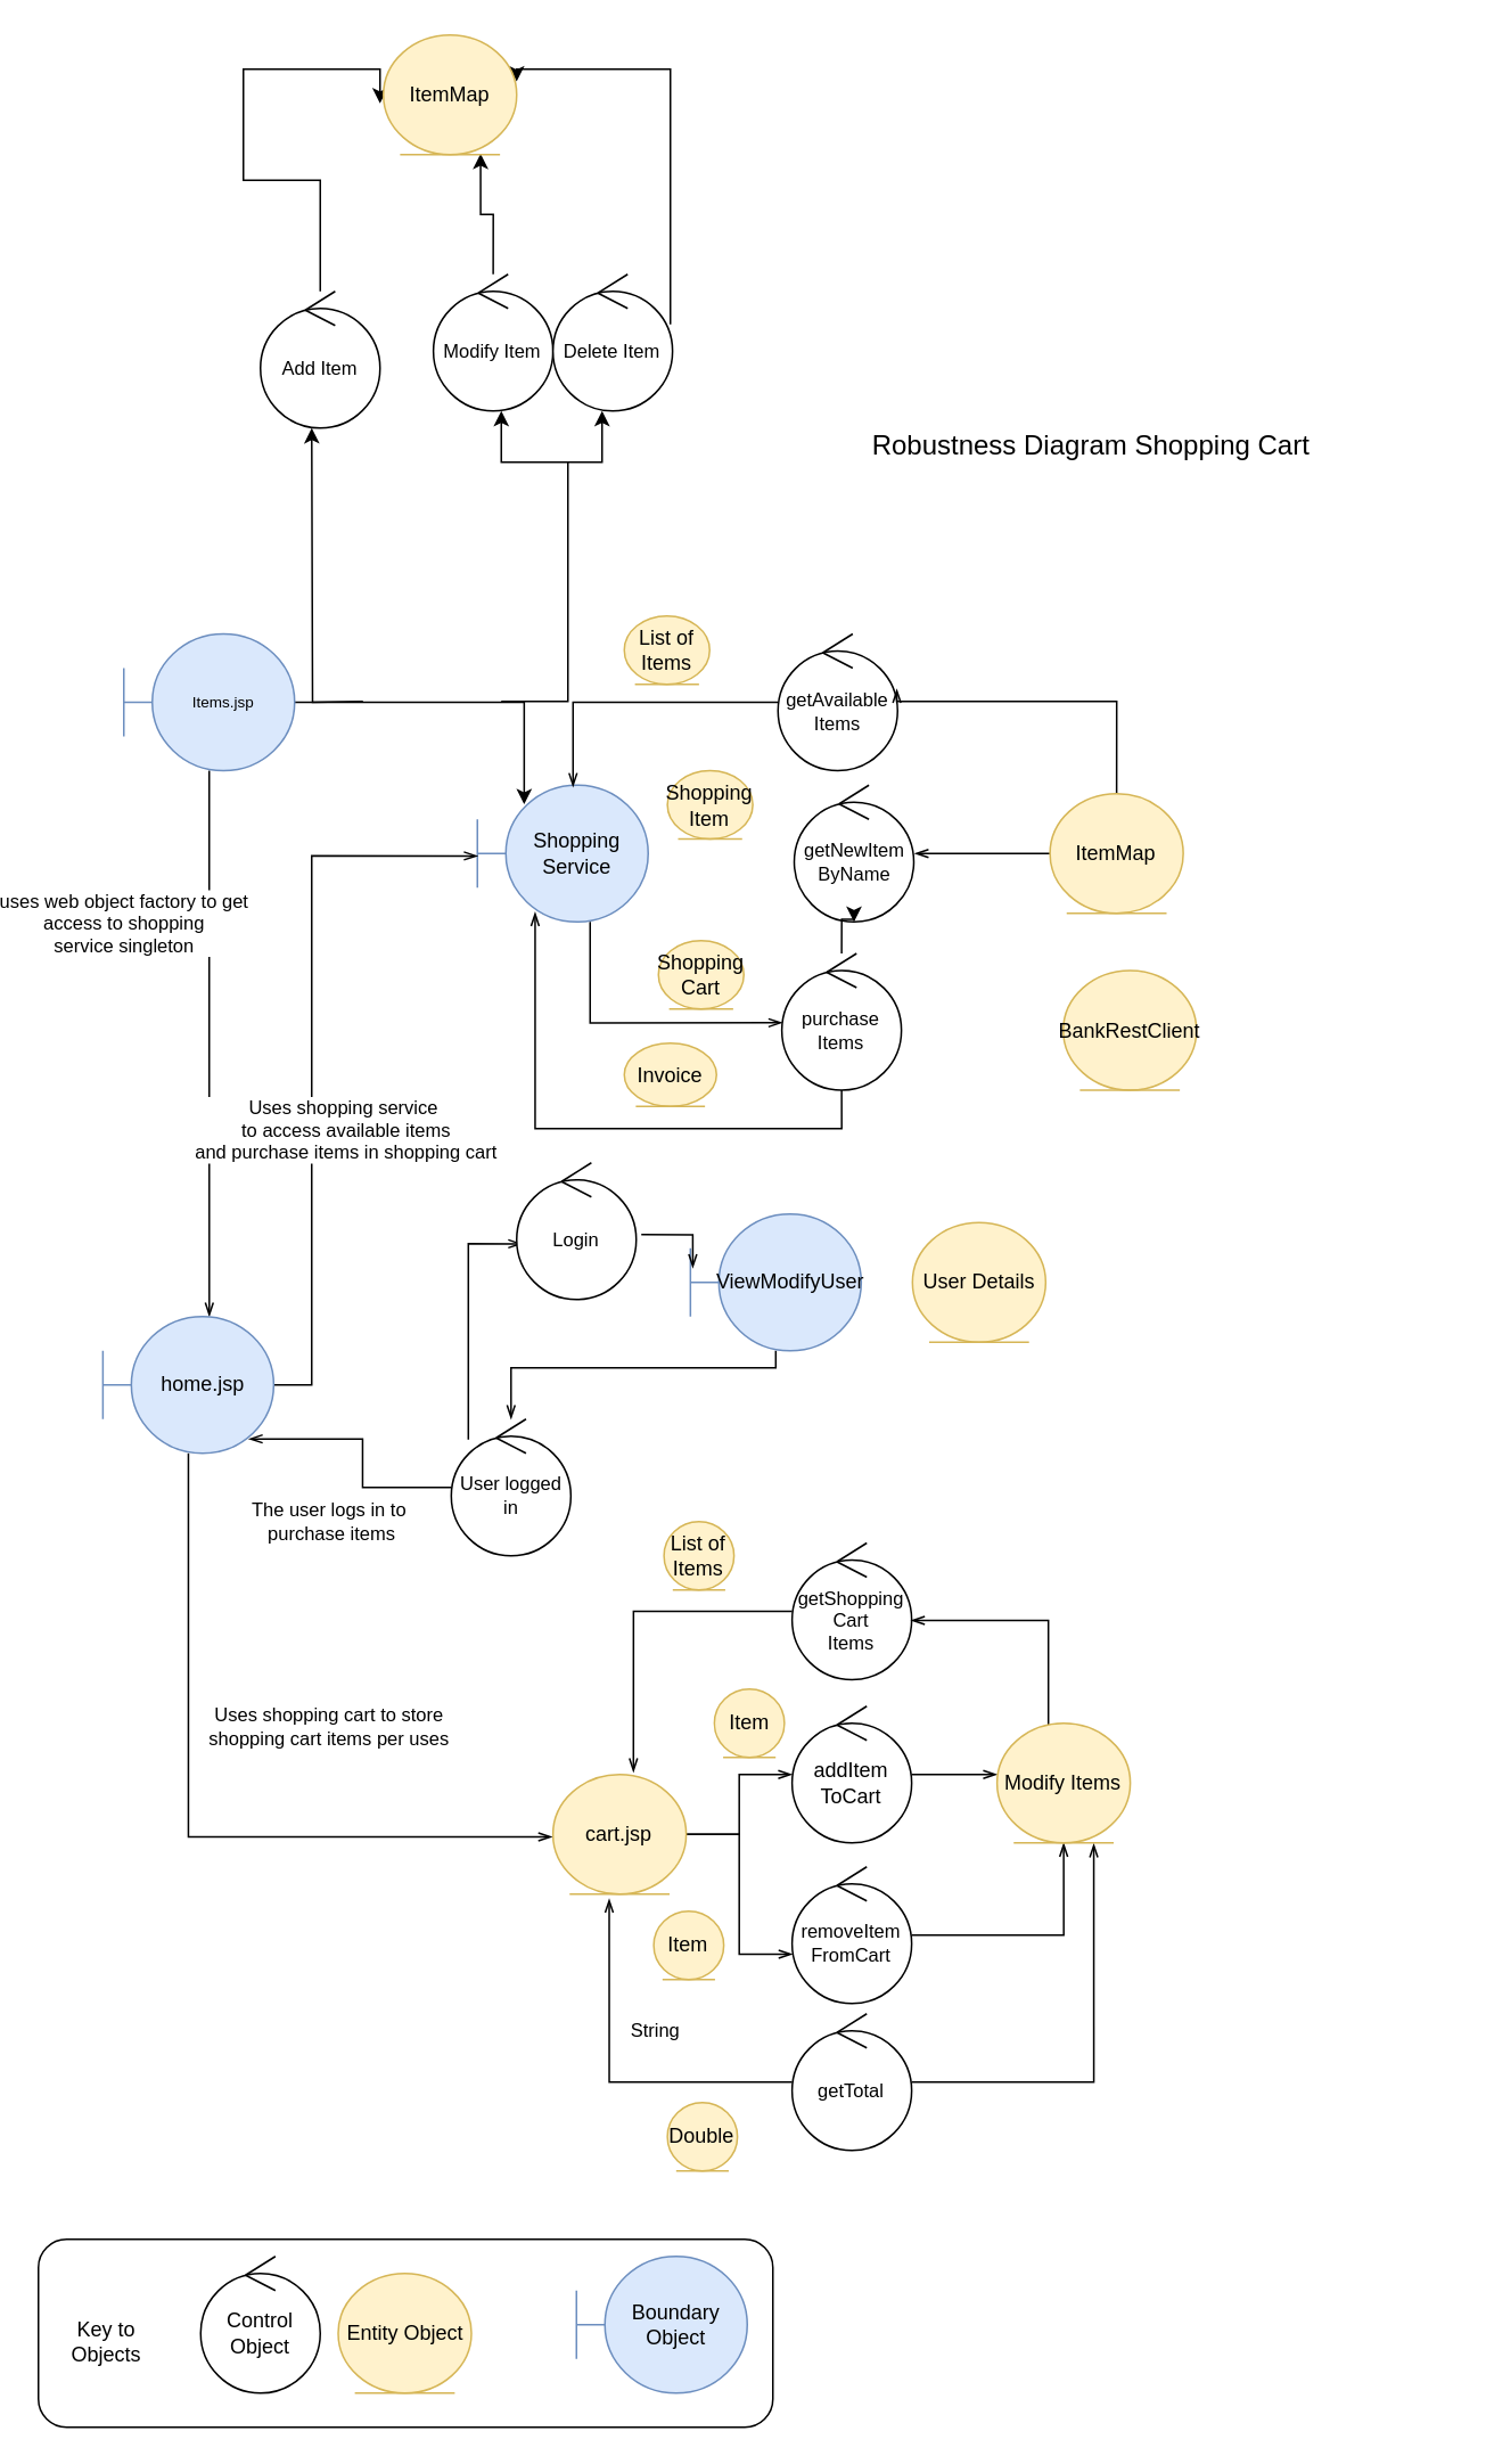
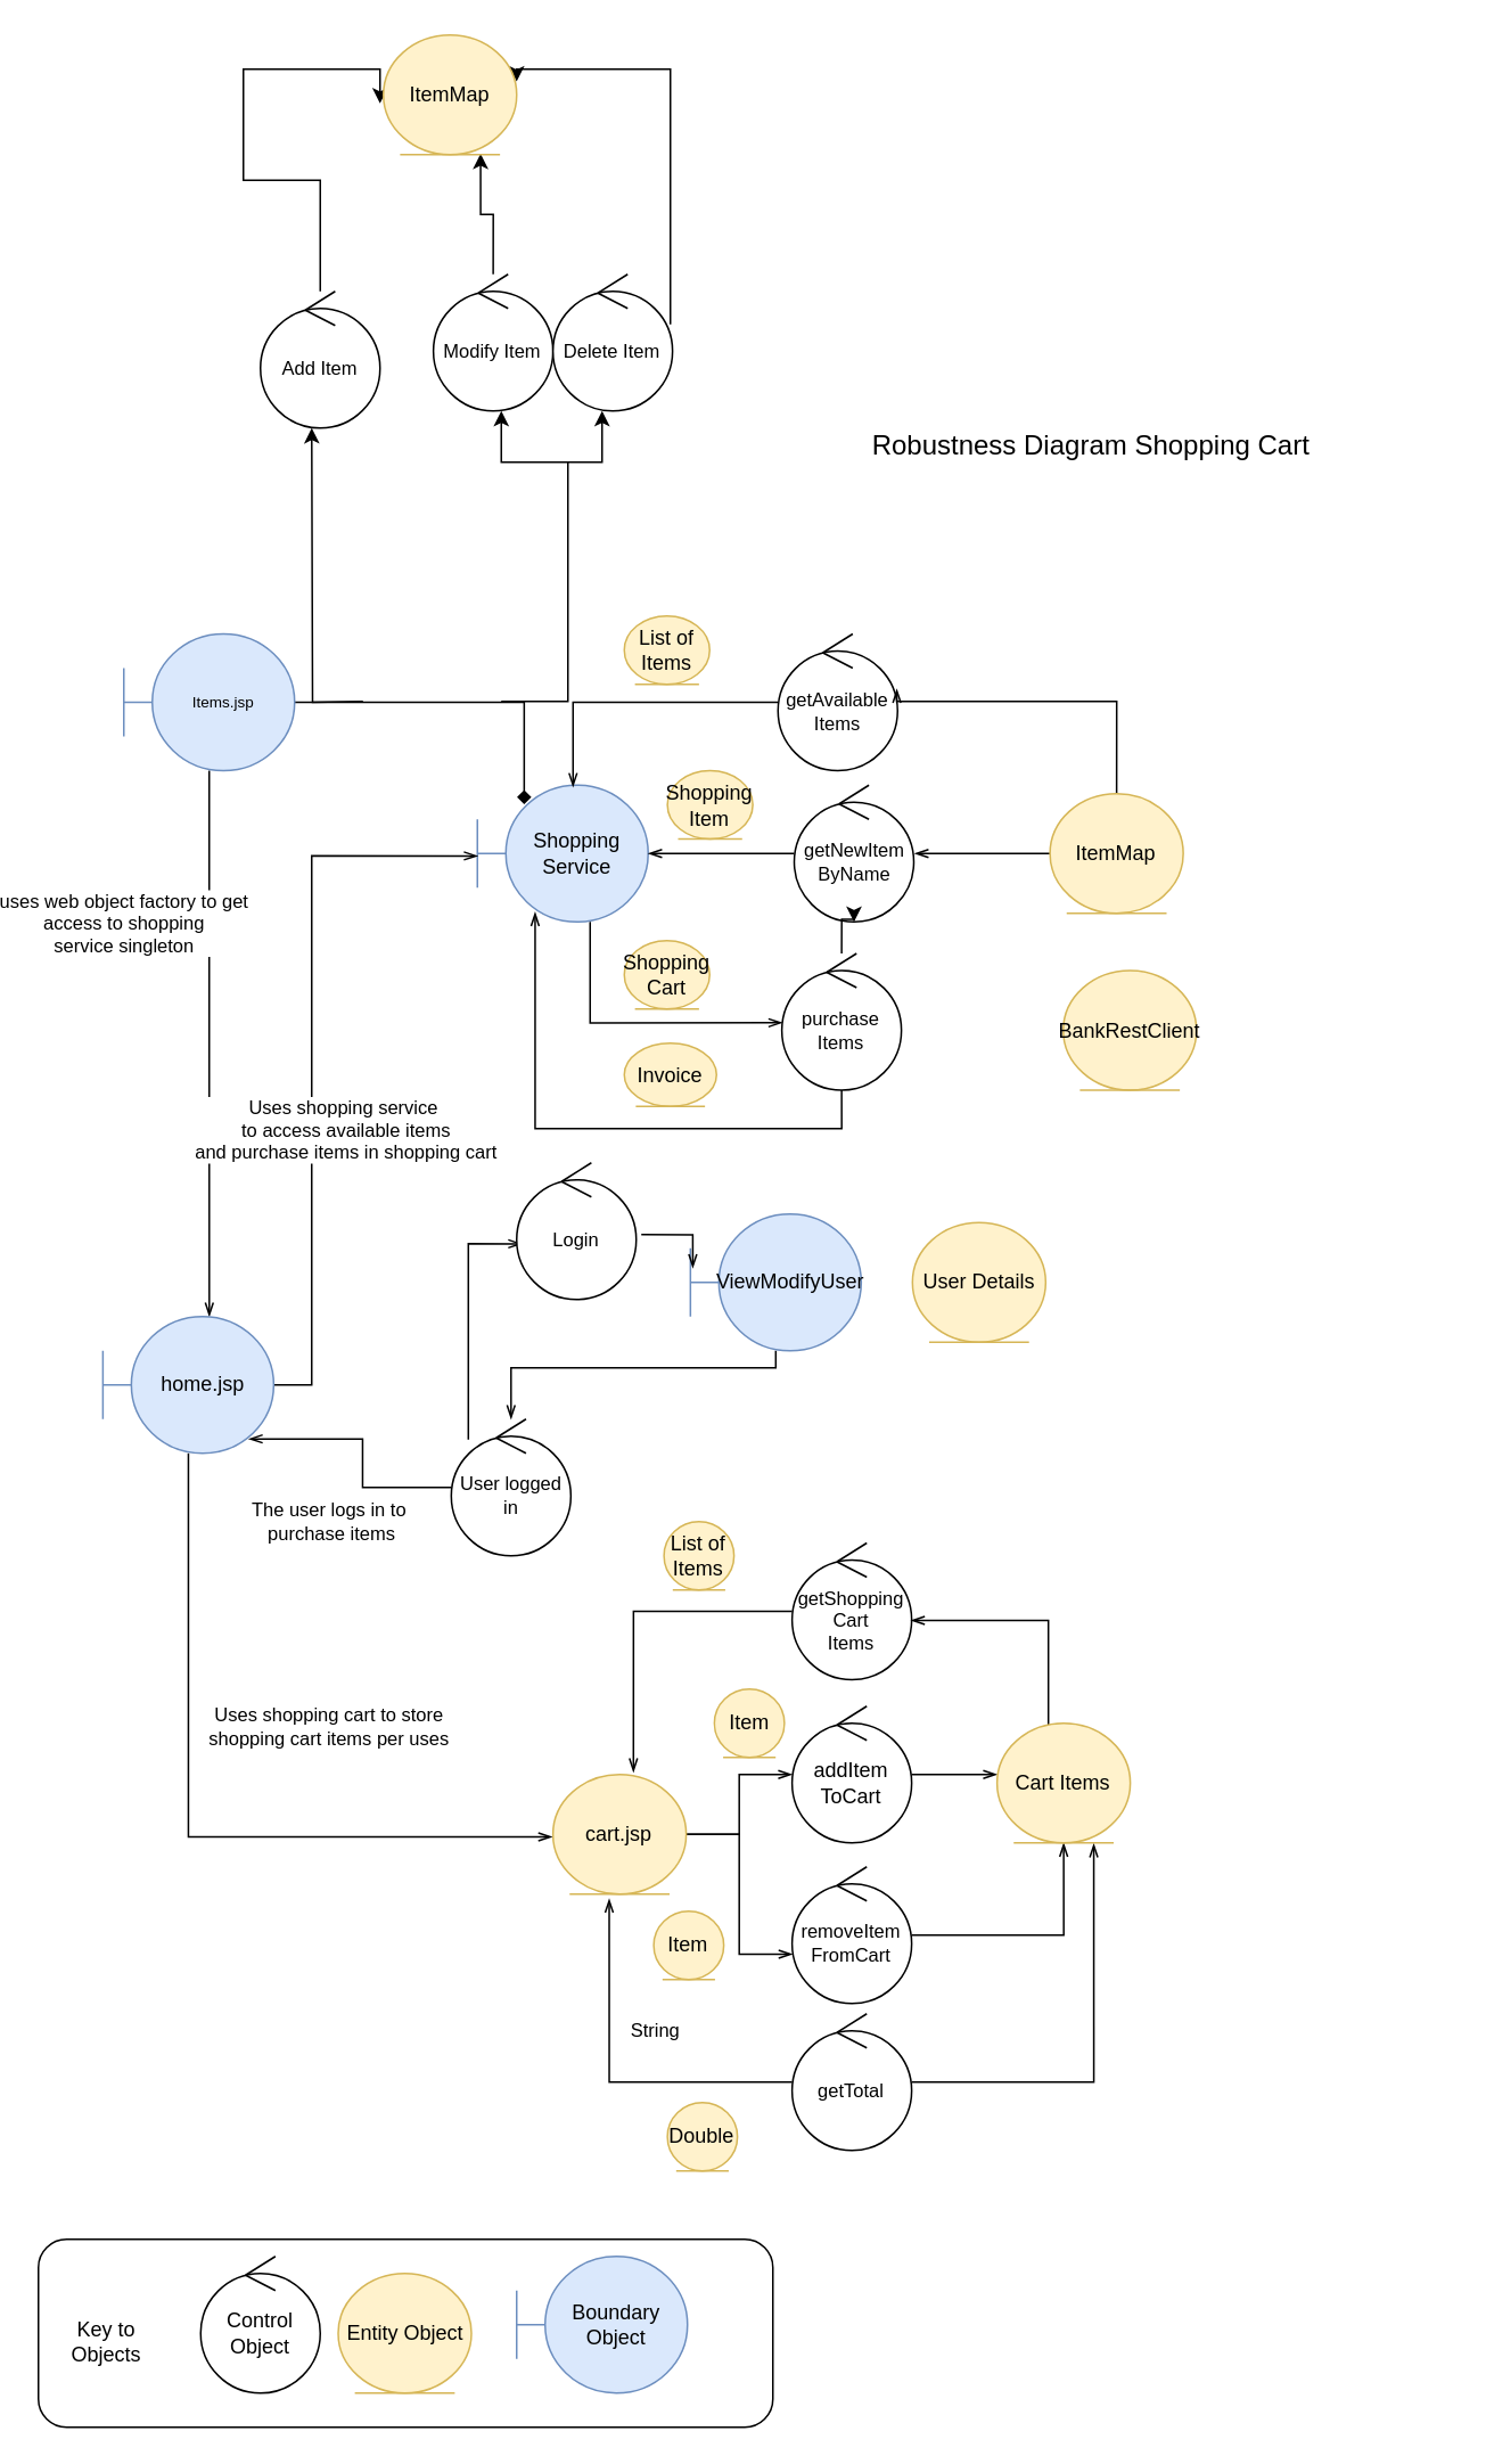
- <mxCell id="14" style="edgeStyle=orthogonalEdgeStyle;rounded=0;orthogonalLoop=1;jettySize=auto;html=1;entryX=0.274;entryY=0.14;entryDx=0;entryDy=0;entryPerimeter=0;" edge="1" parent="1" source="15" target="9"><mxGeometry relative="1" as="geometry" /></mxCell>
+ <mxCell id="14" style="edgeStyle=orthogonalEdgeStyle;rounded=0;orthogonalLoop=1;jettySize=auto;html=1;entryX=0.274;entryY=0.14;entryDx=0;entryDy=0;entryPerimeter=0;endArrow=diamond;" edge="1" parent="1" source="15" target="9"><mxGeometry relative="1" as="geometry" /></mxCell>
+ <mxCell id="35" style="edgeStyle=orthogonalEdgeStyle;rounded=0;orthogonalLoop=1;jettySize=auto;html=1;endArrow=openThin;endFill=0;fontSize=11;" parent="1" source="36" target="9" edge="1"><mxGeometry relative="1" as="geometry" /></mxCell>
- <mxCell id="40" value="Shopping Cart" style="ellipse;shape=umlEntity;whiteSpace=wrap;html=1;fillColor=#fff2cc;strokeColor=#d6b656;" parent="1" vertex="1"><mxGeometry x="383" y="550" width="50" height="40" as="geometry" /></mxCell>
+ <mxCell id="40" value="Shopping Cart" style="ellipse;shape=umlEntity;whiteSpace=wrap;html=1;fillColor=#fff2cc;strokeColor=#d6b656;" parent="1" vertex="1"><mxGeometry x="363" y="550" width="50" height="40" as="geometry" /></mxCell>
- <mxCell id="48" value="Modify Items" style="ellipse;shape=umlEntity;whiteSpace=wrap;html=1;fillColor=#fff2cc;strokeColor=#d6b656;" parent="1" vertex="1"><mxGeometry x="581.25" y="1008" width="78" height="70" as="geometry" /></mxCell>
+ <mxCell id="48" value="Cart Items" style="ellipse;shape=umlEntity;whiteSpace=wrap;html=1;fillColor=#fff2cc;strokeColor=#d6b656;" parent="1" vertex="1"><mxGeometry x="581.25" y="1008" width="78" height="70" as="geometry" /></mxCell>
- <mxCell id="5" value="Boundary Object" style="shape=umlBoundary;whiteSpace=wrap;html=1;fillColor=#dae8fc;strokeColor=#6c8ebf;" parent="1" vertex="1"><mxGeometry x="335" y="1320" width="100" height="80" as="geometry" /></mxCell>
+ <mxCell id="5" value="Boundary Object" style="shape=umlBoundary;whiteSpace=wrap;html=1;fillColor=#dae8fc;strokeColor=#6c8ebf;" parent="1" vertex="1"><mxGeometry x="300" y="1320" width="100" height="80" as="geometry" /></mxCell>
